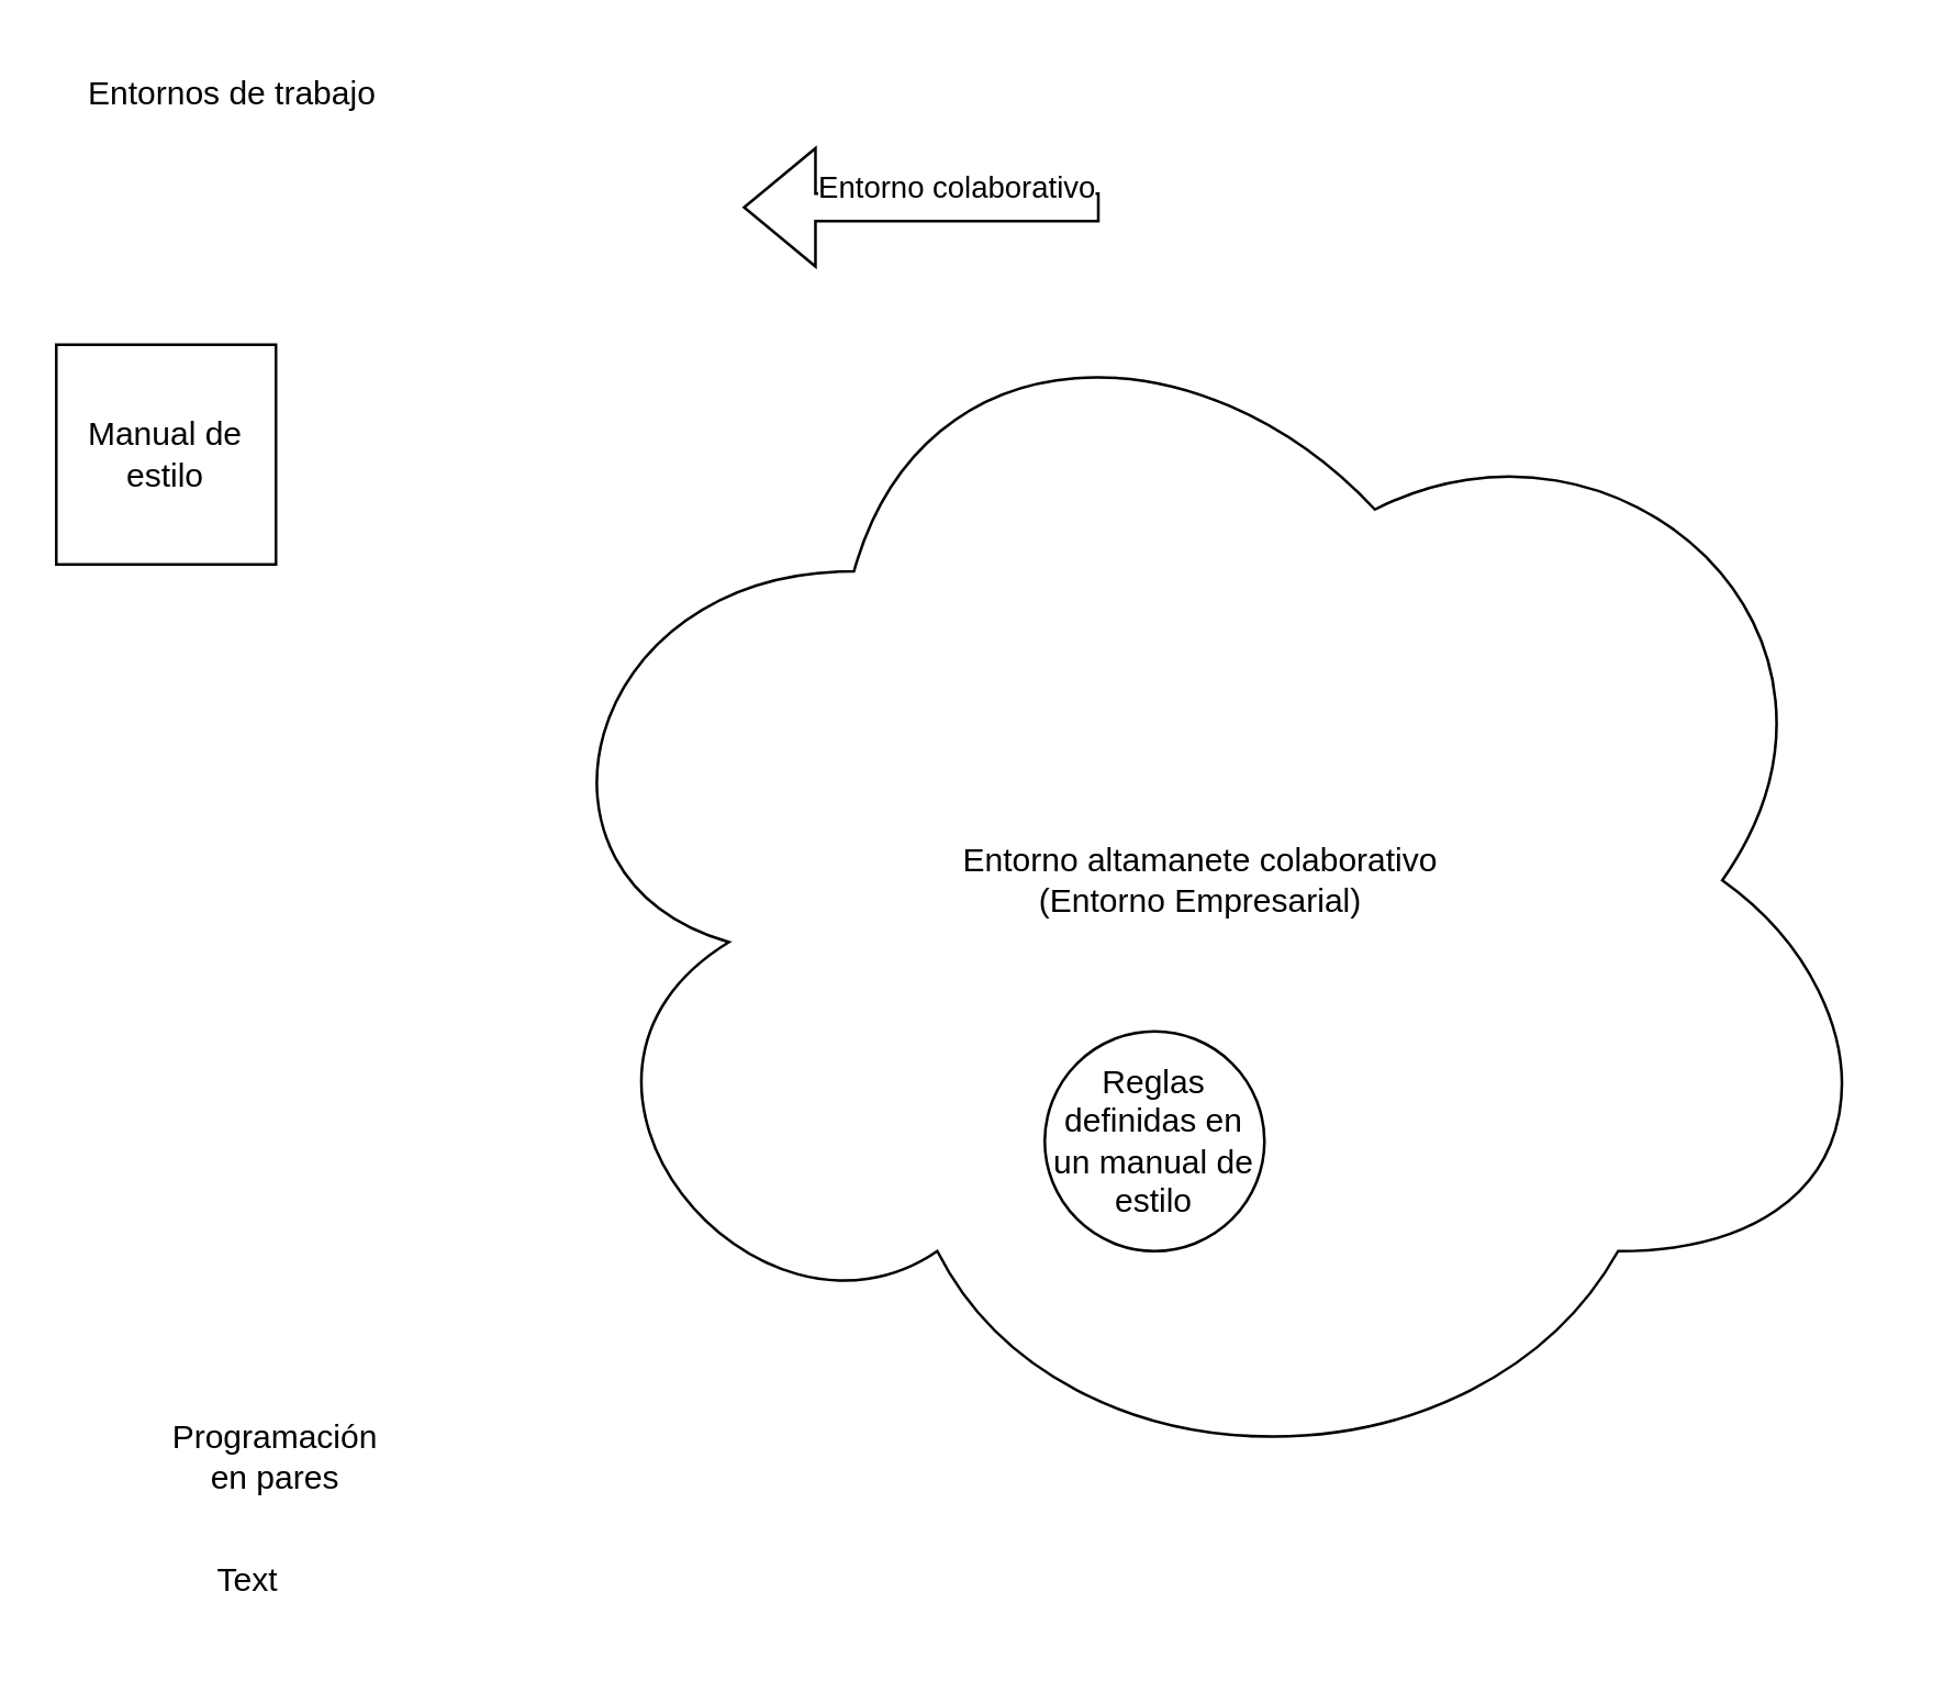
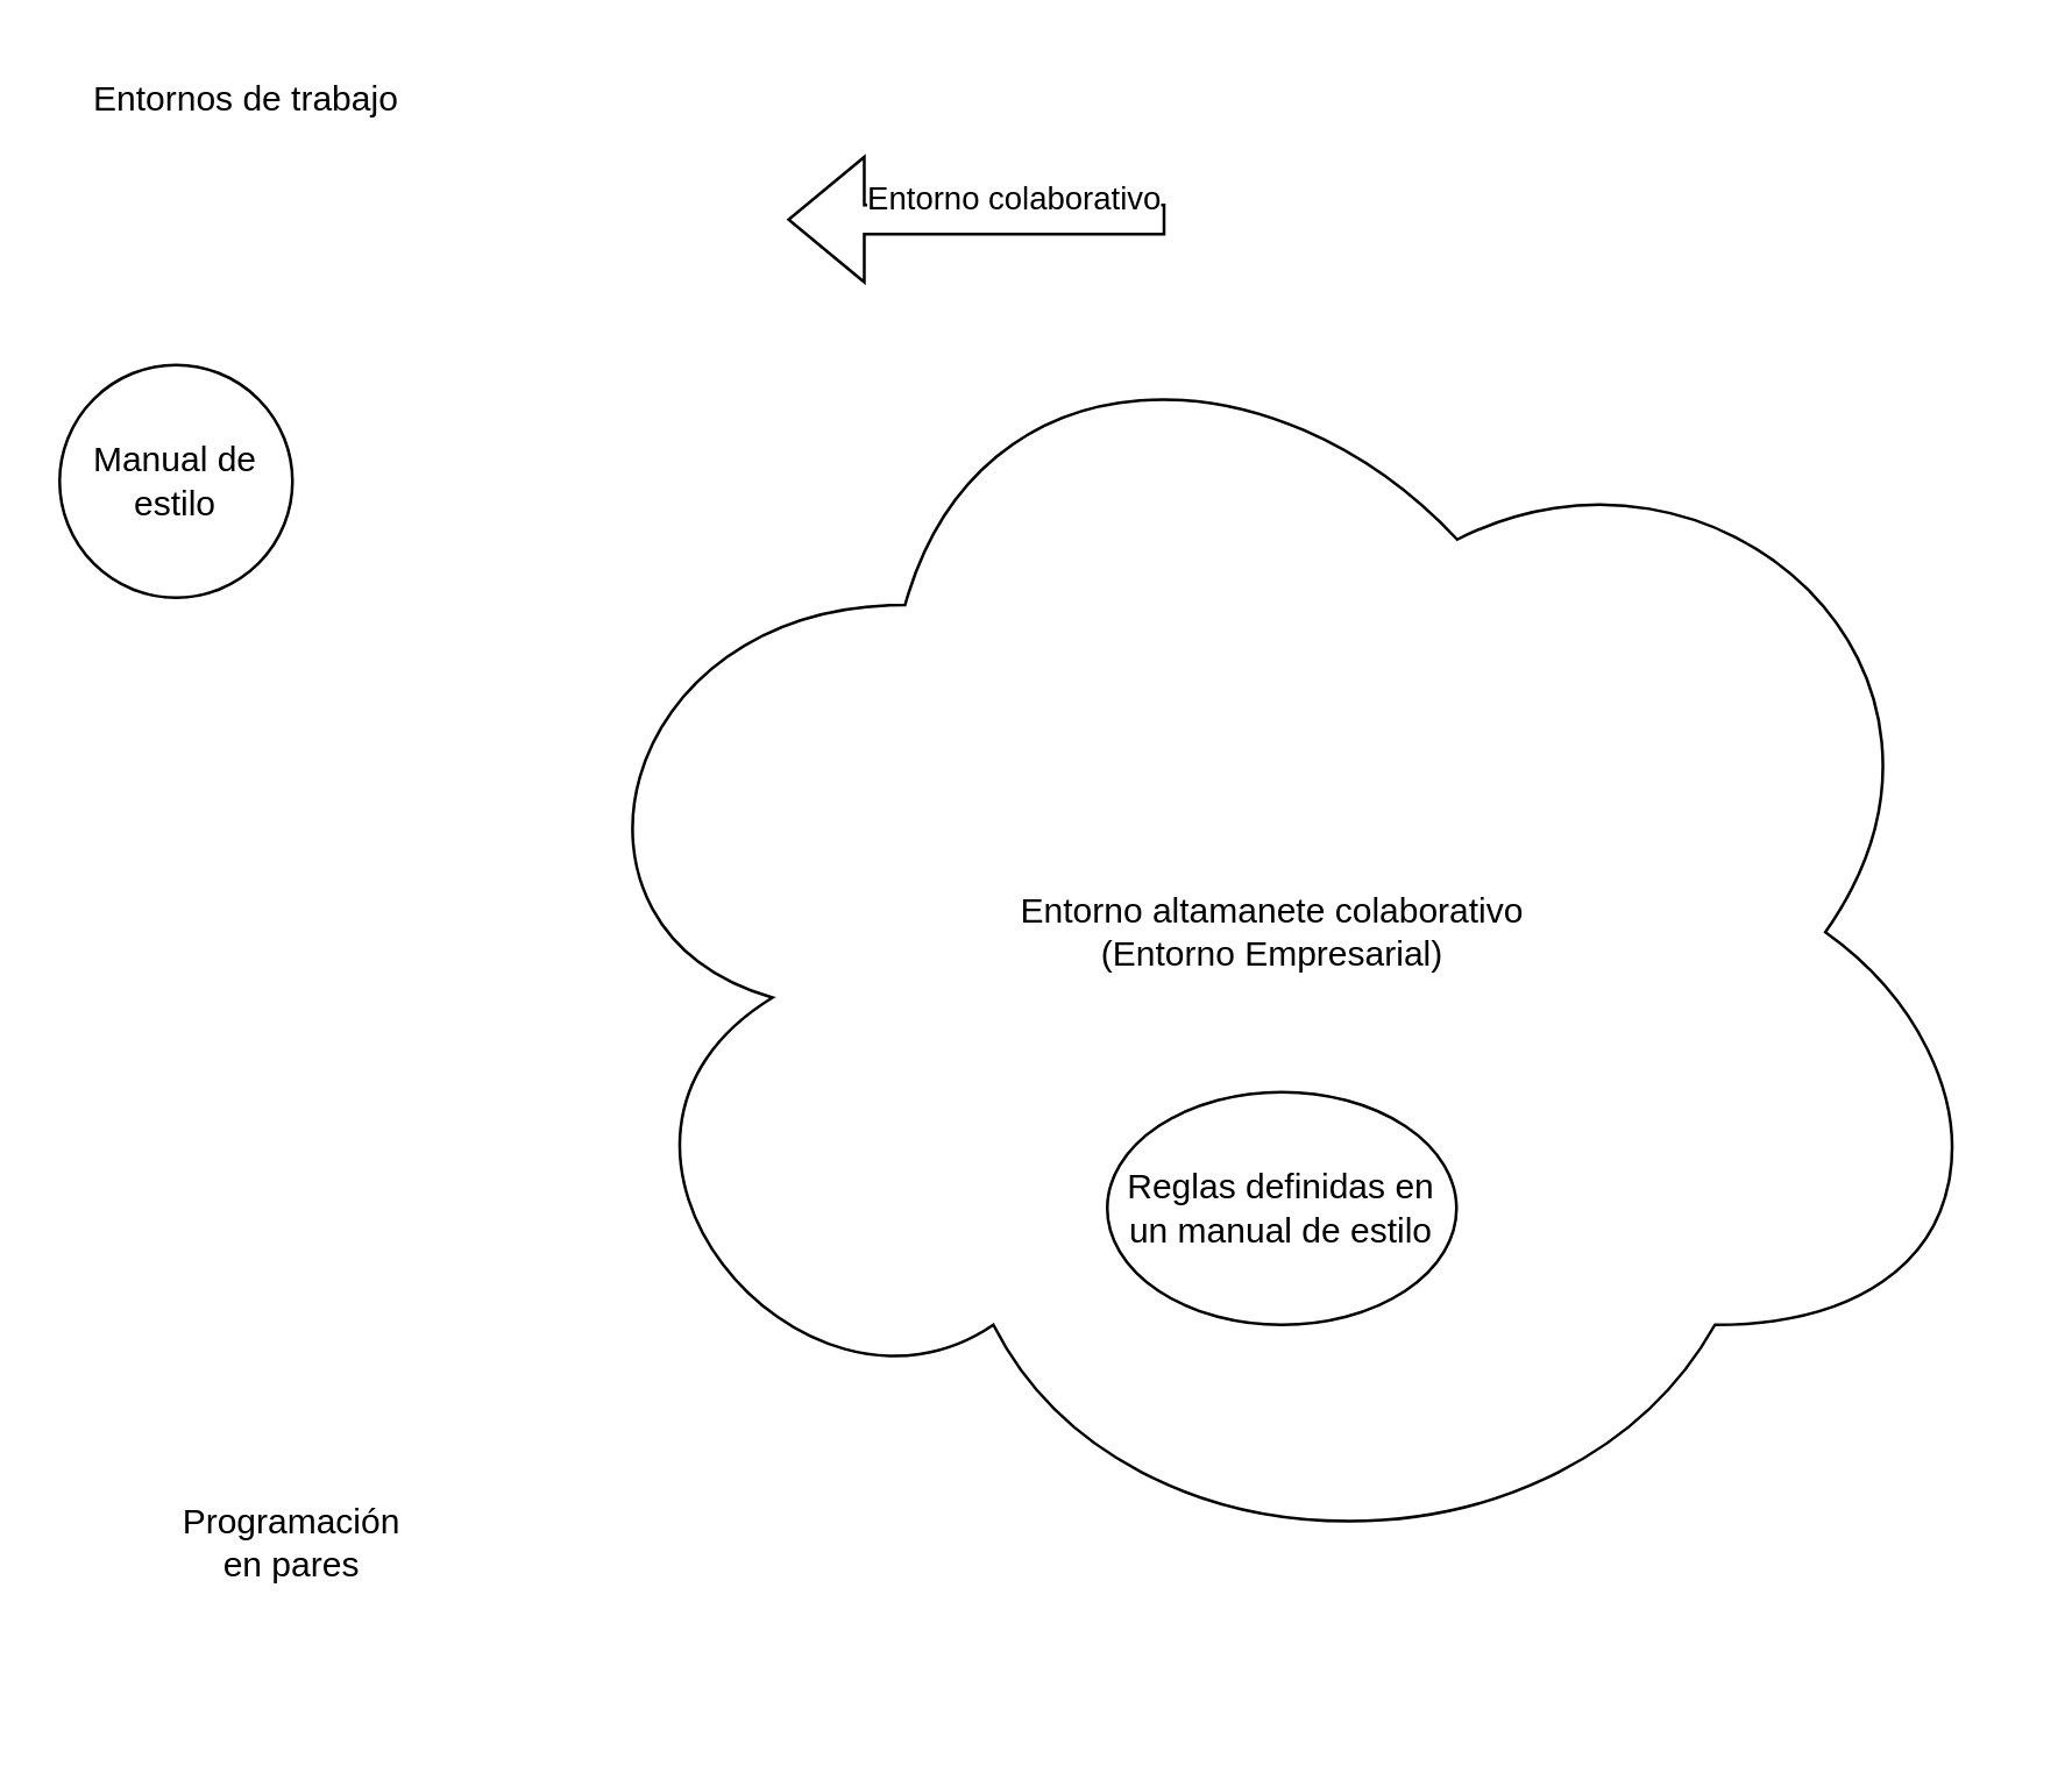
- <mxCell id="5" value="Manual de estilo" style="whiteSpace=wrap;html=1;aspect=fixed;" vertex="1" parent="1"><mxGeometry x="20" y="125" width="80" height="80" as="geometry" /></mxCell>
+ <mxCell id="5" value="Manual de estilo" style="ellipse;whiteSpace=wrap;html=1;aspect=fixed;" vertex="1" parent="1"><mxGeometry x="20" y="125" width="80" height="80" as="geometry" /></mxCell>
- <mxCell id="7" value="Reglas definidas en un manual de estilo" style="ellipse;whiteSpace=wrap;html=1;aspect=fixed;" vertex="1" parent="1"><mxGeometry x="380" y="375" width="80" height="80" as="geometry" /></mxCell>
+ <mxCell id="7" value="Reglas definidas en un manual de estilo" style="ellipse;whiteSpace=wrap;html=1;aspect=fixed;" vertex="1" parent="1"><mxGeometry x="380" y="375" width="120" height="80" as="geometry" /></mxCell>
- <mxCell id="9" value="Text" style="text;html=1;strokeColor=none;fillColor=none;align=center;verticalAlign=middle;whiteSpace=wrap;rounded=0;" vertex="1" parent="1"><mxGeometry x="60" y="560" width="60" height="30" as="geometry" /></mxCell>
